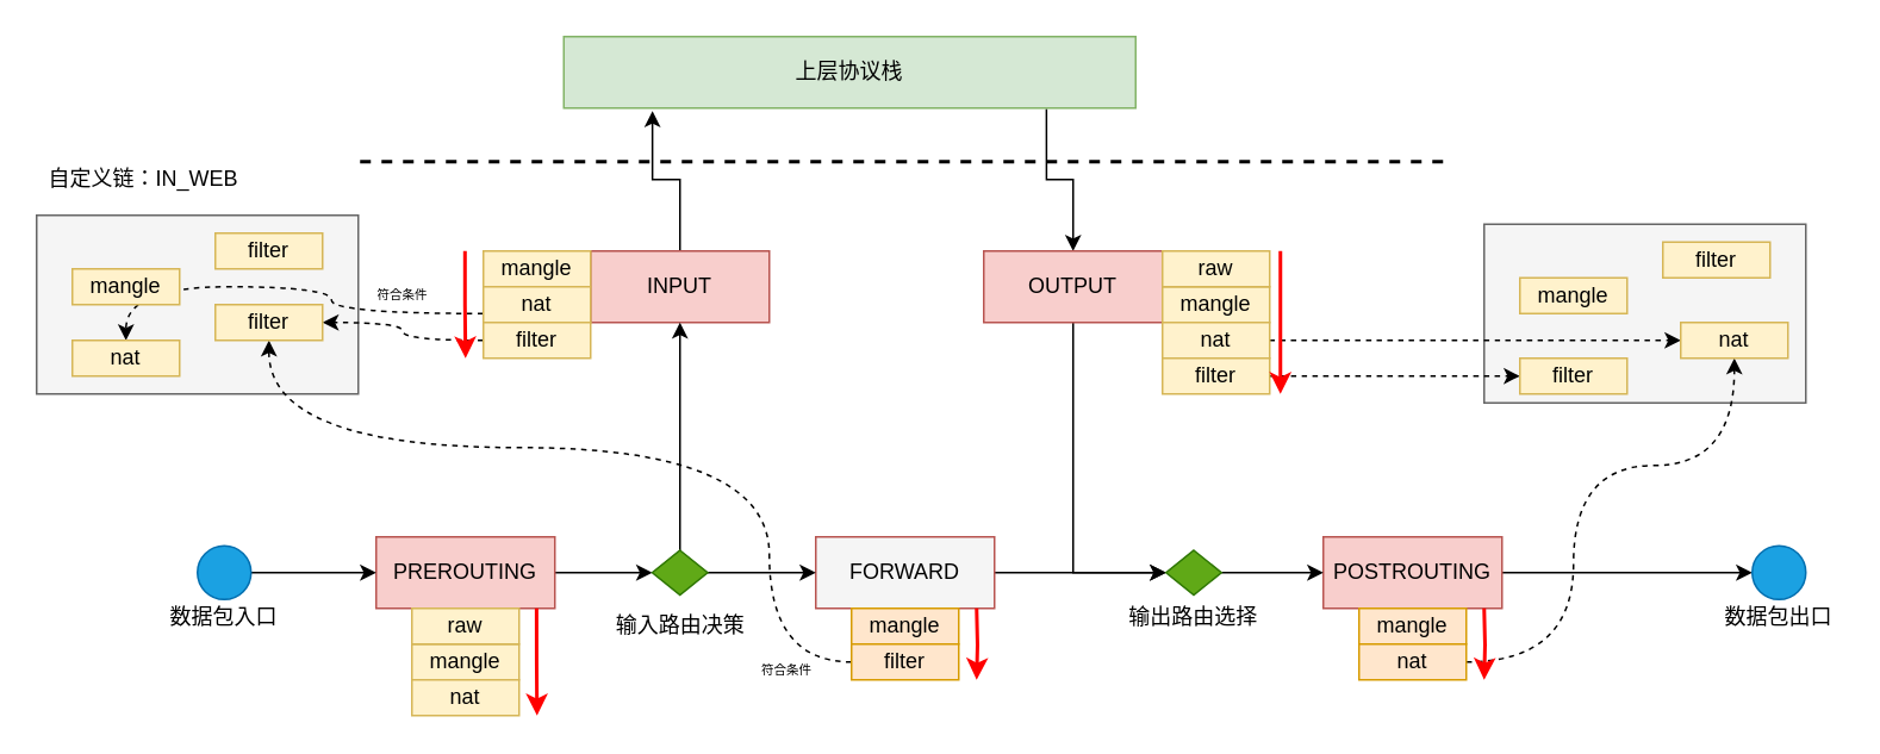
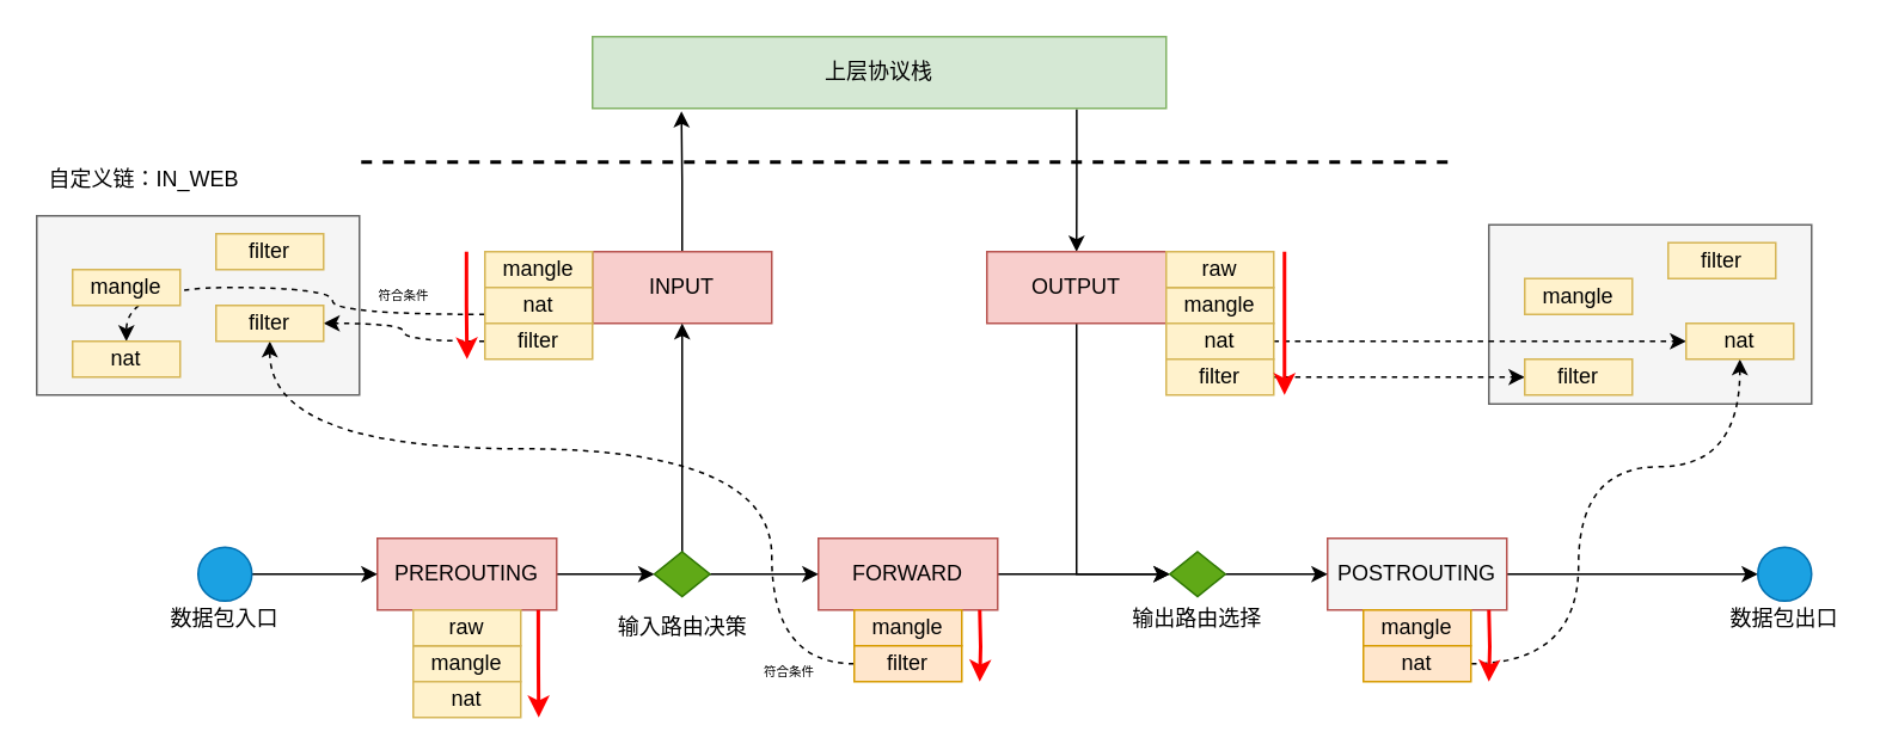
- <mxCell id="5" value="上层协议栈" style="rounded=0;whiteSpace=wrap;html=1;fillColor=#d5e8d4;strokeColor=#82b366;" parent="1" vertex="1"><mxGeometry x="315" y="20" width="320" height="40" as="geometry" /></mxCell>
+ <mxCell id="5" value="上层协议栈" style="rounded=0;whiteSpace=wrap;html=1;fillColor=#d5e8d4;strokeColor=#82b366;" parent="1" vertex="1"><mxGeometry x="330" y="20" width="320" height="40" as="geometry" /></mxCell>
- <mxCell id="27" value="FORWARD" style="rounded=0;whiteSpace=wrap;html=1;fillColor=#f5f5f5;strokeColor=#b85450;" parent="1" vertex="1"><mxGeometry x="456" y="300" width="100" height="40" as="geometry" /></mxCell>
+ <mxCell id="27" value="FORWARD" style="rounded=0;whiteSpace=wrap;html=1;fillColor=#f8cecc;strokeColor=#b85450;" parent="1" vertex="1"><mxGeometry x="456" y="300" width="100" height="40" as="geometry" /></mxCell>
- <mxCell id="22" value="POSTROUTING" style="rounded=0;whiteSpace=wrap;html=1;fillColor=#f8cecc;strokeColor=#b85450;" parent="1" vertex="1"><mxGeometry x="740" y="300" width="100" height="40" as="geometry" /></mxCell>
+ <mxCell id="22" value="POSTROUTING" style="rounded=0;whiteSpace=wrap;html=1;fillColor=#f5f5f5;strokeColor=#b85450;" parent="1" vertex="1"><mxGeometry x="740" y="300" width="100" height="40" as="geometry" /></mxCell>
